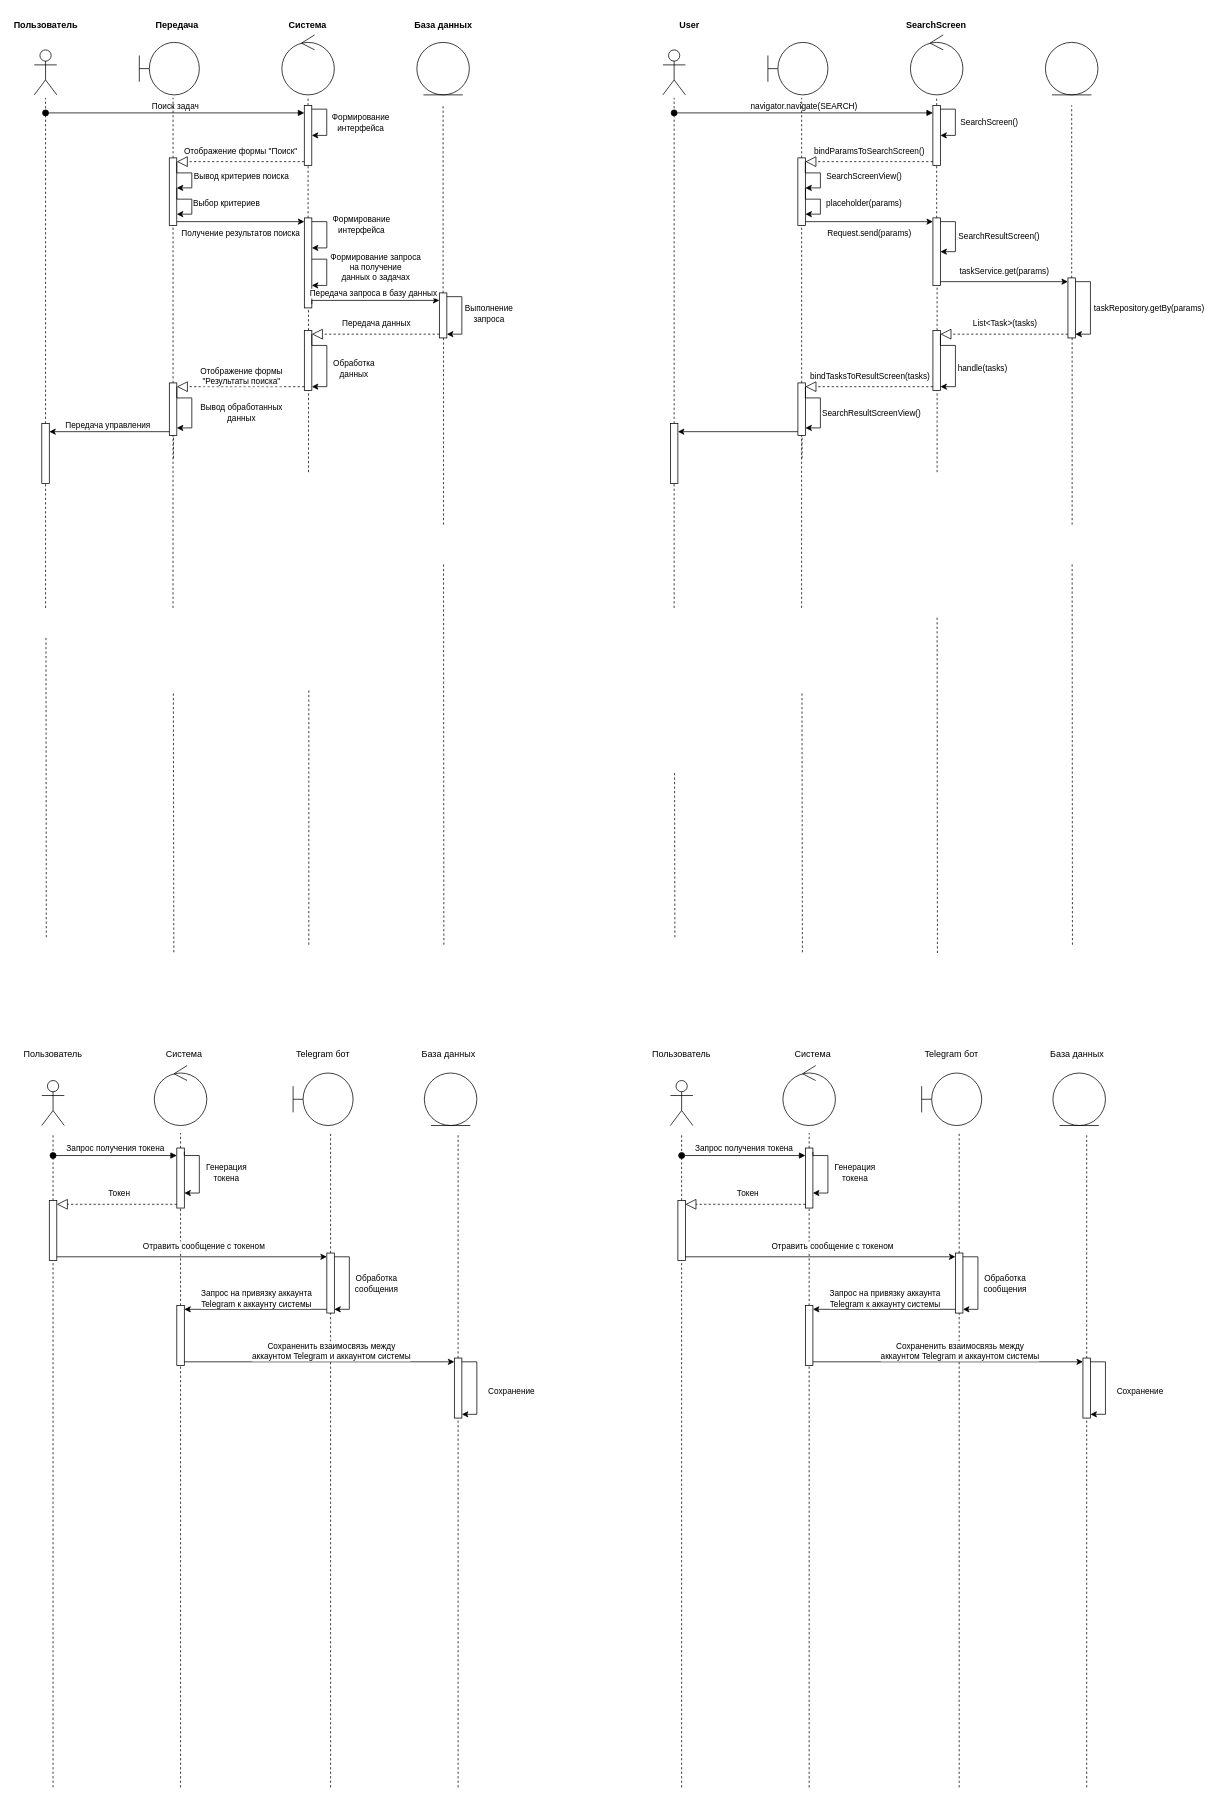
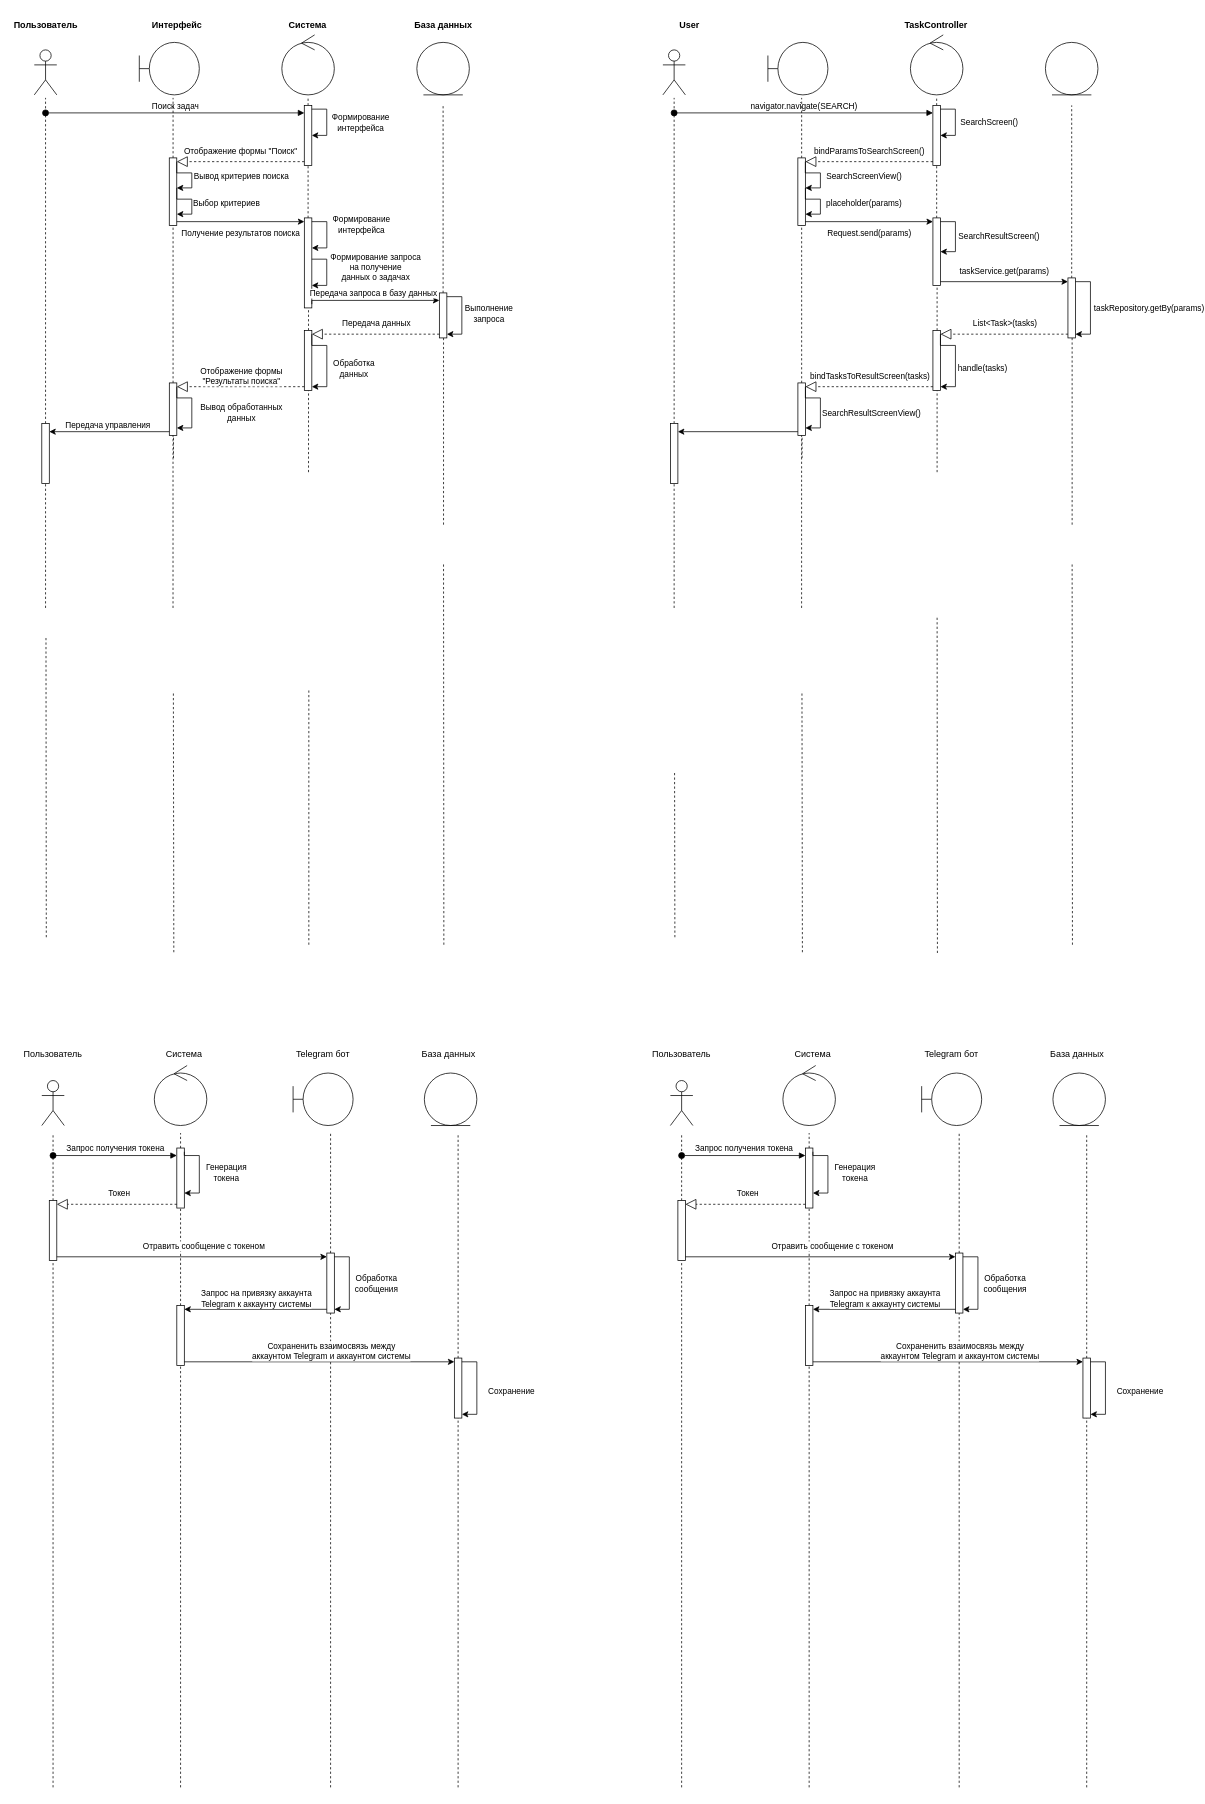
- <mxCell id="6" value="Передача" style="text;align=center;fontStyle=1;verticalAlign=middle;spacingLeft=3;spacingRight=3;strokeColor=none;rotatable=0;points=[[0,0.5],[1,0.5]];portConstraint=eastwest;html=1;" parent="1" vertex="1"><mxGeometry x="195" y="20" width="80" height="26" as="geometry" /></mxCell>
+ <mxCell id="6" value="Интерфейс" style="text;align=center;fontStyle=1;verticalAlign=middle;spacingLeft=3;spacingRight=3;strokeColor=none;rotatable=0;points=[[0,0.5],[1,0.5]];portConstraint=eastwest;html=1;" parent="1" vertex="1"><mxGeometry x="195" y="20" width="80" height="26" as="geometry" /></mxCell>
- <mxCell id="98" value="SearchScreen" style="text;align=center;fontStyle=1;verticalAlign=middle;spacingLeft=3;spacingRight=3;strokeColor=none;rotatable=0;points=[[0,0.5],[1,0.5]];portConstraint=eastwest;html=1;" parent="1" vertex="1"><mxGeometry x="1207" y="20" width="80" height="26" as="geometry" /></mxCell>
+ <mxCell id="98" value="TaskController" style="text;align=center;fontStyle=1;verticalAlign=middle;spacingLeft=3;spacingRight=3;strokeColor=none;rotatable=0;points=[[0,0.5],[1,0.5]];portConstraint=eastwest;html=1;" parent="1" vertex="1"><mxGeometry x="1207" y="20" width="80" height="26" as="geometry" /></mxCell>
